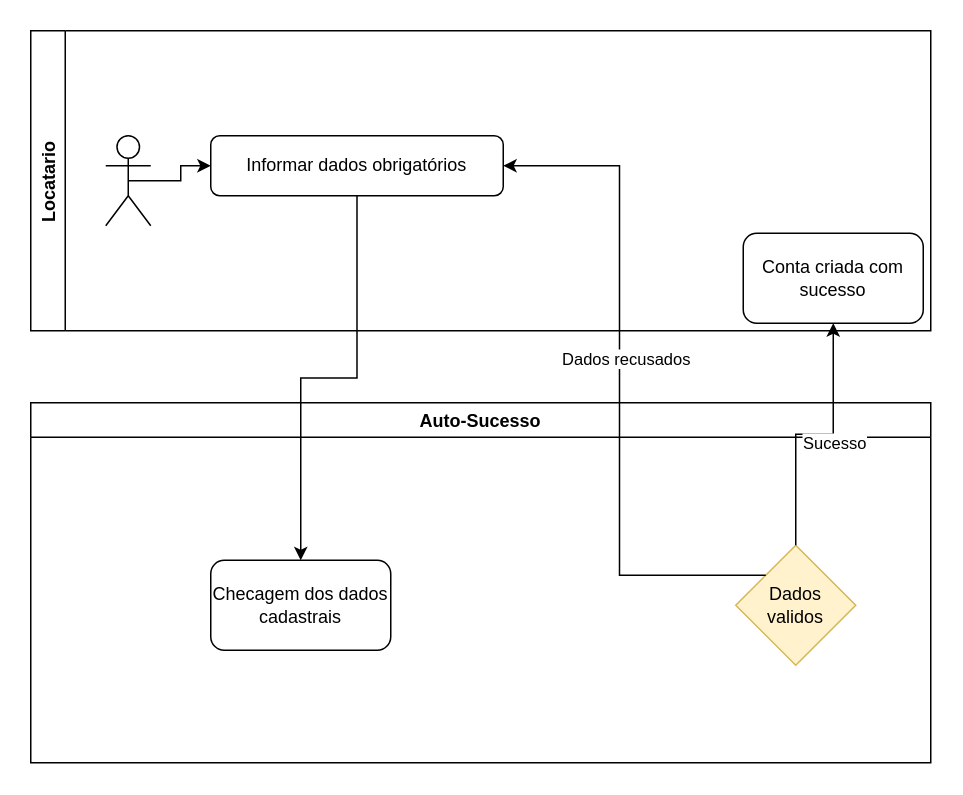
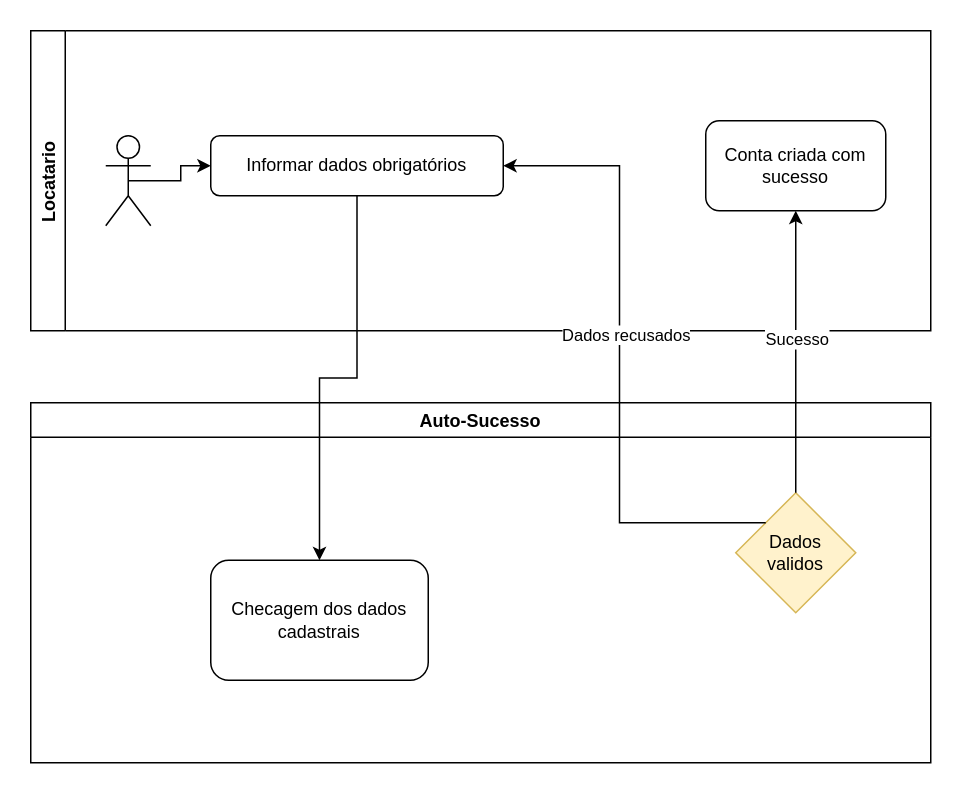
- <mxCell id="6" value="Conta criada com sucesso" style="rounded=1;whiteSpace=wrap;html=1;" parent="2" vertex="1"><mxGeometry x="475" y="135" width="120" height="60" as="geometry" /></mxCell>
+ <mxCell id="6" value="Conta criada com sucesso" style="rounded=1;whiteSpace=wrap;html=1;" parent="2" vertex="1"><mxGeometry x="450" y="60" width="120" height="60" as="geometry" /></mxCell>
- <mxCell id="8" value="Checagem dos dados cadastrais" style="rounded=1;whiteSpace=wrap;html=1;" parent="7" vertex="1"><mxGeometry x="120" y="105" width="120" height="60" as="geometry" /></mxCell>
+ <mxCell id="8" value="Checagem dos dados cadastrais" style="rounded=1;whiteSpace=wrap;html=1;" parent="7" vertex="1"><mxGeometry x="120" y="105" width="145" height="80" as="geometry" /></mxCell>
- <mxCell id="9" value="Dados &lt;br&gt;validos" style="rhombus;whiteSpace=wrap;html=1;fillColor=#fff2cc;strokeColor=#d6b656;" parent="7" vertex="1"><mxGeometry x="470" y="95" width="80" height="80" as="geometry" /></mxCell>
+ <mxCell id="9" value="Dados &lt;br&gt;validos" style="rhombus;whiteSpace=wrap;html=1;fillColor=#fff2cc;strokeColor=#d6b656;" parent="7" vertex="1"><mxGeometry x="470" y="60" width="80" height="80" as="geometry" /></mxCell>
